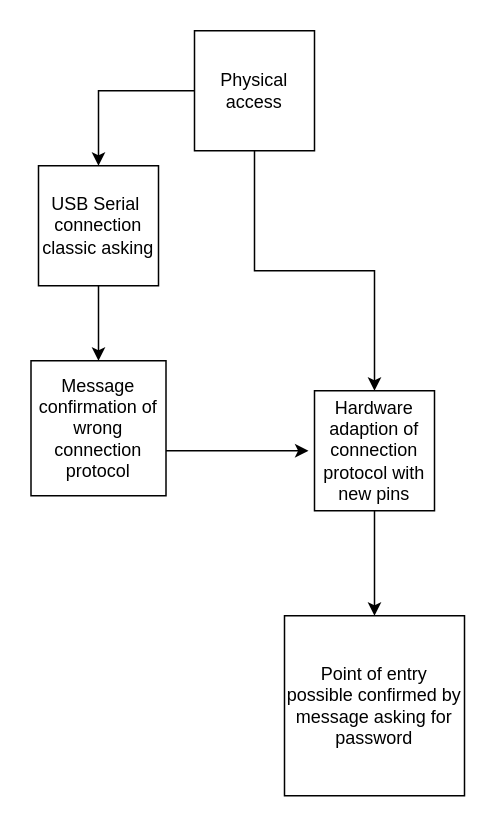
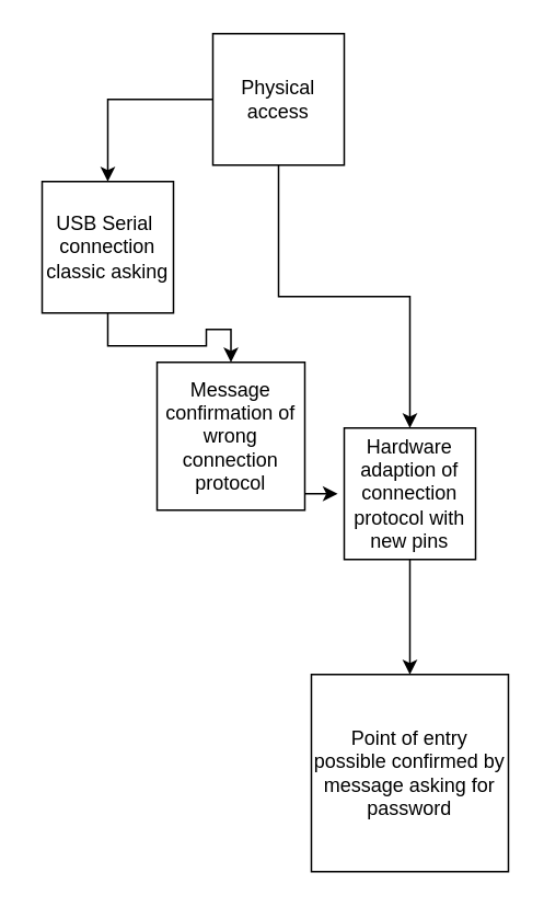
- <mxCell id="8" value="Message confirmation of wrong connection protocol" style="whiteSpace=wrap;html=1;aspect=fixed;" parent="1" vertex="1"><mxGeometry x="20" y="240" width="90" height="90" as="geometry" /></mxCell>
+ <mxCell id="8" value="Message confirmation of wrong connection protocol" style="whiteSpace=wrap;html=1;aspect=fixed;" parent="1" vertex="1"><mxGeometry x="95" y="220" width="90" height="90" as="geometry" /></mxCell>
